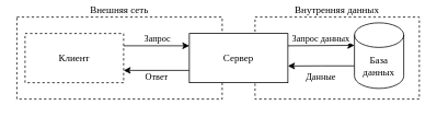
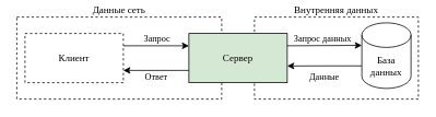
- <mxCell id="3" value="Внешняя сеть" style="rounded=0;whiteSpace=wrap;html=1;fontFamily=Times New Roman;fillColor=none;dashed=1;labelPosition=center;verticalLabelPosition=top;align=center;verticalAlign=bottom;" vertex="1" parent="1"><mxGeometry x="20" y="20" width="250" height="100" as="geometry" /></mxCell>
+ <mxCell id="3" value="Данные сеть" style="rounded=0;whiteSpace=wrap;html=1;fontFamily=Times New Roman;fillColor=none;dashed=1;labelPosition=center;verticalLabelPosition=top;align=center;verticalAlign=bottom;" vertex="1" parent="1"><mxGeometry x="20" y="20" width="250" height="100" as="geometry" /></mxCell>
- <mxCell id="8" value="База данных" style="shape=cylinder3;whiteSpace=wrap;html=1;boundedLbl=1;backgroundOutline=1;size=15;fontFamily=Times New Roman;" vertex="1" parent="1"><mxGeometry x="431" y="27" width="60" height="80" as="geometry" /></mxCell>
+ <mxCell id="8" value="База данных" style="shape=cylinder3;whiteSpace=wrap;html=1;boundedLbl=1;backgroundOutline=1;size=15;fontFamily=Times New Roman;" vertex="1" parent="1"><mxGeometry x="441" y="27" width="60" height="80" as="geometry" /></mxCell>
- <mxCell id="6" value="Сервер" style="rounded=0;whiteSpace=wrap;html=1;fontFamily=Times New Roman;" vertex="1" parent="1"><mxGeometry x="230" y="40" width="120" height="60" as="geometry" /></mxCell>
+ <mxCell id="6" value="Сервер" style="rounded=0;whiteSpace=wrap;html=1;fontFamily=Times New Roman;fillColor=#d5e8d4;" vertex="1" parent="1"><mxGeometry x="230" y="40" width="120" height="60" as="geometry" /></mxCell>
